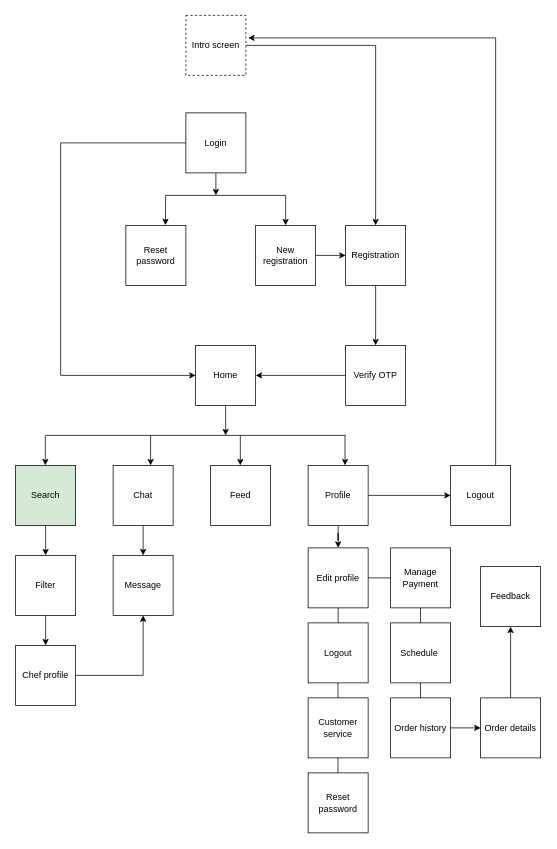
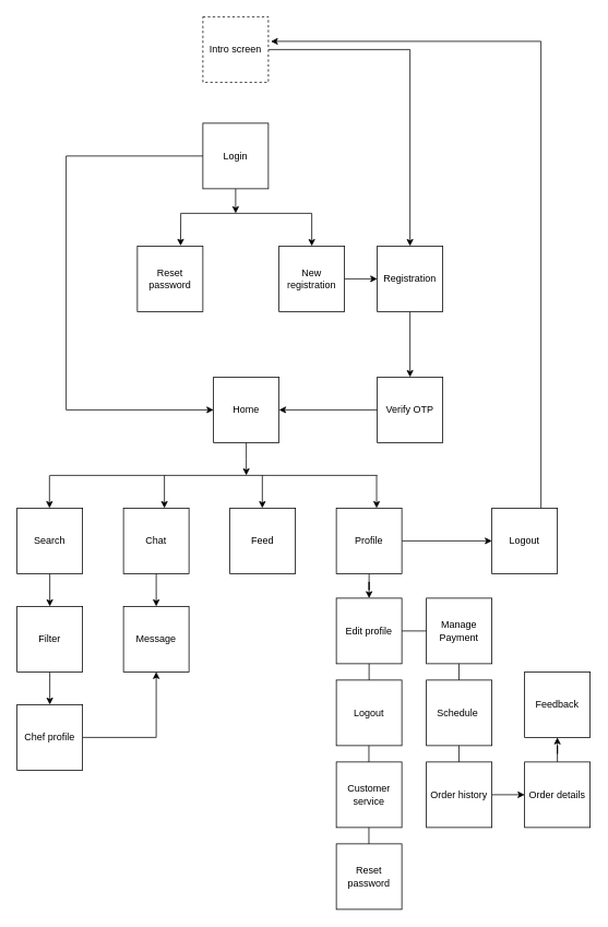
- <mxCell id="16" value="Search" style="whiteSpace=wrap;html=1;aspect=fixed;fillColor=#d5e8d4;" vertex="1" parent="1"><mxGeometry x="20" y="620" width="80" height="80" as="geometry" /></mxCell>
+ <mxCell id="16" value="Search" style="whiteSpace=wrap;html=1;aspect=fixed;" vertex="1" parent="1"><mxGeometry x="20" y="620" width="80" height="80" as="geometry" /></mxCell>
- <mxCell id="55" value="Feedback" style="whiteSpace=wrap;html=1;aspect=fixed;" vertex="1" parent="1"><mxGeometry x="640" y="755" width="80" height="80" as="geometry" /></mxCell>
+ <mxCell id="55" value="Feedback" style="whiteSpace=wrap;html=1;aspect=fixed;" vertex="1" parent="1"><mxGeometry x="640" y="820" width="80" height="80" as="geometry" /></mxCell>
